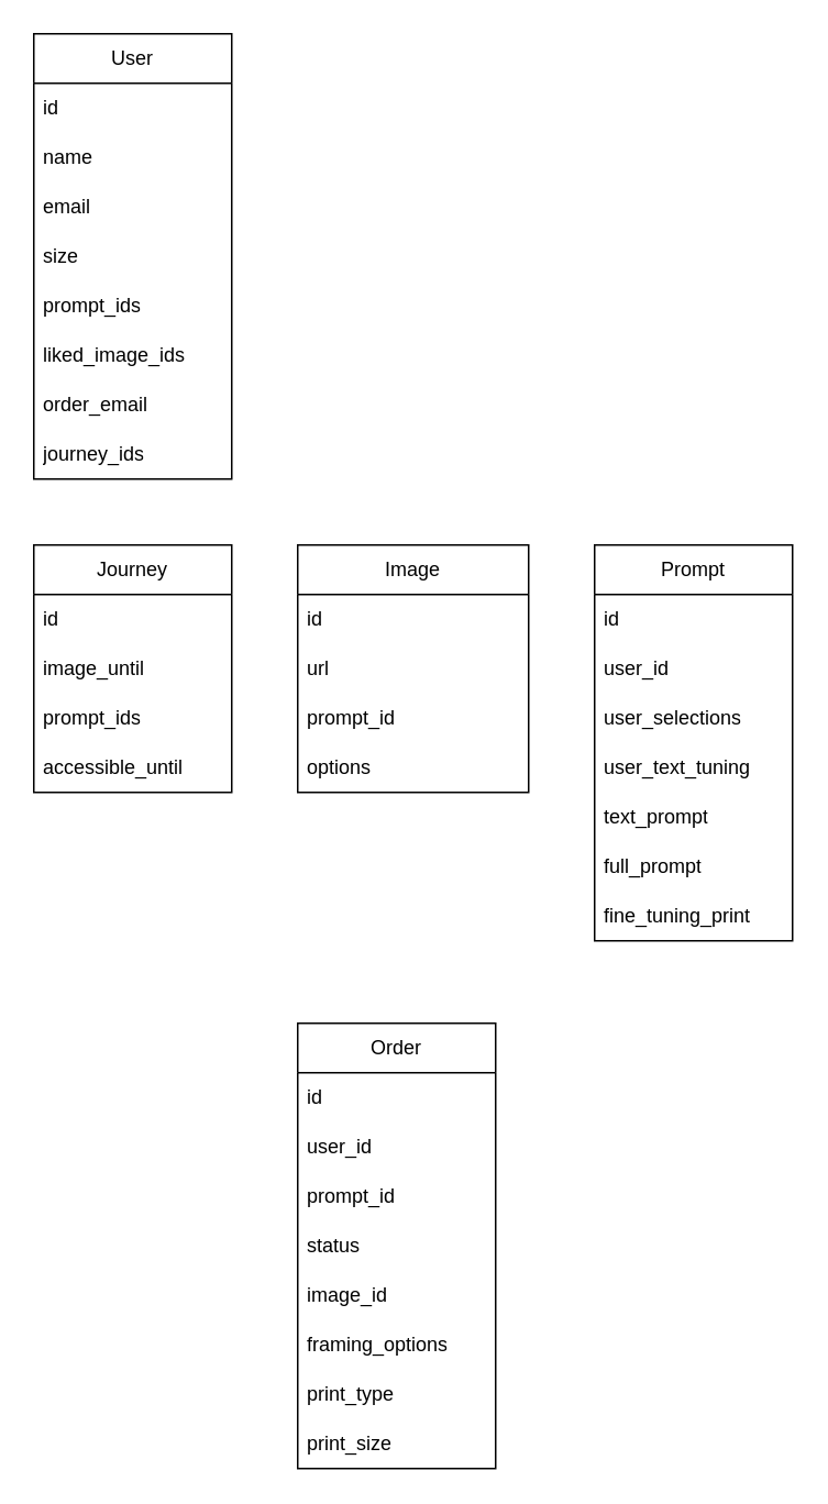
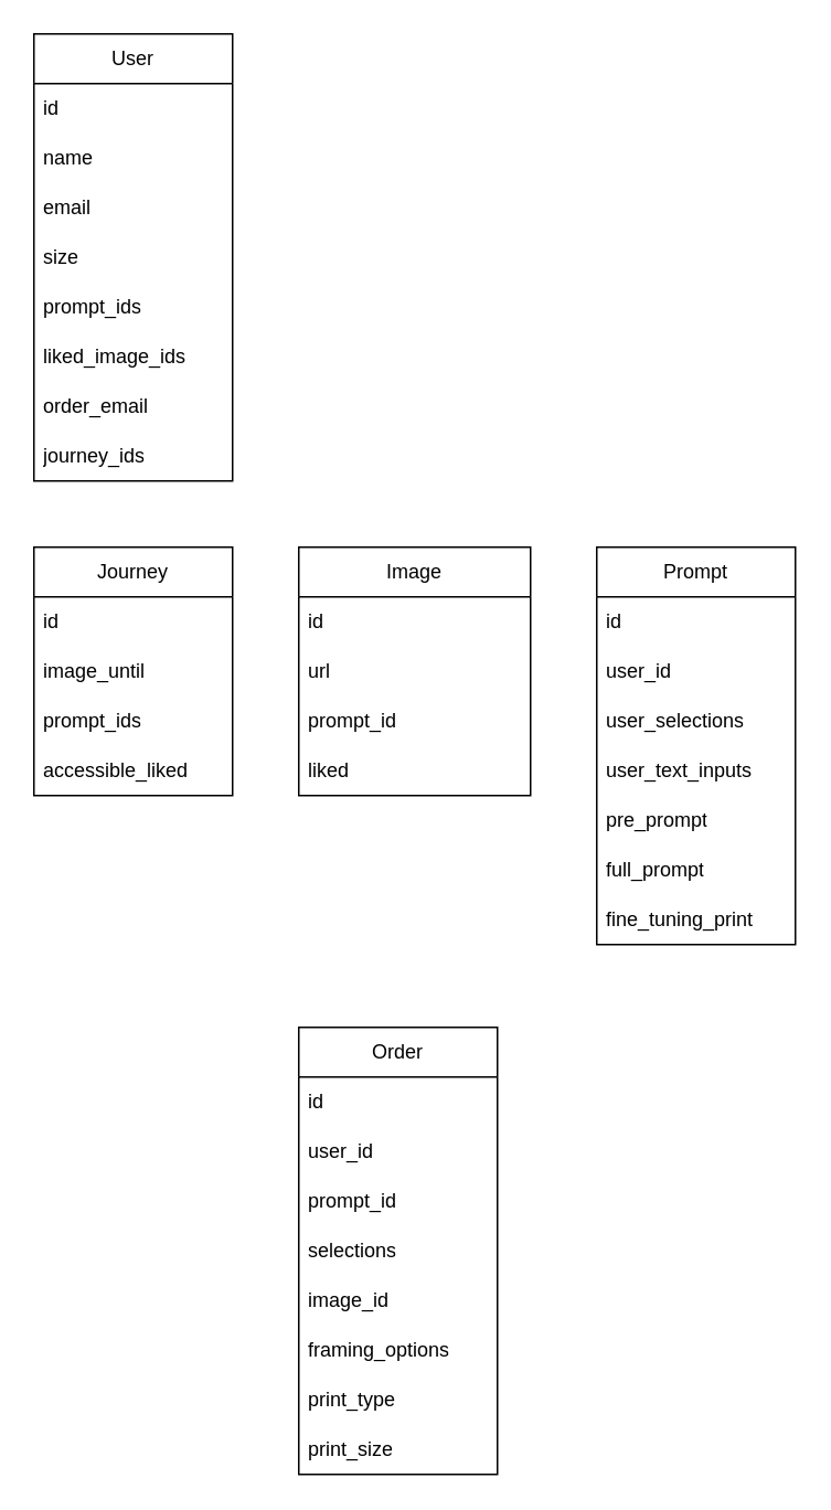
- <mxCell id="37" value="accessible_until" style="text;strokeColor=none;fillColor=none;align=left;verticalAlign=middle;spacingLeft=4;spacingRight=4;overflow=hidden;points=[[0,0.5],[1,0.5]];portConstraint=eastwest;rotatable=0;whiteSpace=wrap;html=1;" parent="33" vertex="1"><mxGeometry y="120" width="120" height="30" as="geometry" /></mxCell>
+ <mxCell id="37" value="accessible_liked" style="text;strokeColor=none;fillColor=none;align=left;verticalAlign=middle;spacingLeft=4;spacingRight=4;overflow=hidden;points=[[0,0.5],[1,0.5]];portConstraint=eastwest;rotatable=0;whiteSpace=wrap;html=1;" parent="33" vertex="1"><mxGeometry y="120" width="120" height="30" as="geometry" /></mxCell>
- <mxCell id="32" value="options" style="text;strokeColor=none;fillColor=none;align=left;verticalAlign=middle;spacingLeft=4;spacingRight=4;overflow=hidden;points=[[0,0.5],[1,0.5]];portConstraint=eastwest;rotatable=0;whiteSpace=wrap;html=1;" parent="28" vertex="1"><mxGeometry y="120" width="140" height="30" as="geometry" /></mxCell>
+ <mxCell id="32" value="liked" style="text;strokeColor=none;fillColor=none;align=left;verticalAlign=middle;spacingLeft=4;spacingRight=4;overflow=hidden;points=[[0,0.5],[1,0.5]];portConstraint=eastwest;rotatable=0;whiteSpace=wrap;html=1;" parent="28" vertex="1"><mxGeometry y="120" width="140" height="30" as="geometry" /></mxCell>
- <mxCell id="15" value="user_text_tuning" style="text;strokeColor=none;fillColor=none;align=left;verticalAlign=middle;spacingLeft=4;spacingRight=4;overflow=hidden;points=[[0,0.5],[1,0.5]];portConstraint=eastwest;rotatable=0;whiteSpace=wrap;html=1;" parent="11" vertex="1"><mxGeometry y="120" width="120" height="30" as="geometry" /></mxCell>
+ <mxCell id="15" value="user_text_inputs" style="text;strokeColor=none;fillColor=none;align=left;verticalAlign=middle;spacingLeft=4;spacingRight=4;overflow=hidden;points=[[0,0.5],[1,0.5]];portConstraint=eastwest;rotatable=0;whiteSpace=wrap;html=1;" parent="11" vertex="1"><mxGeometry y="120" width="120" height="30" as="geometry" /></mxCell>
- <mxCell id="16" value="text_prompt" style="text;strokeColor=none;fillColor=none;align=left;verticalAlign=middle;spacingLeft=4;spacingRight=4;overflow=hidden;points=[[0,0.5],[1,0.5]];portConstraint=eastwest;rotatable=0;whiteSpace=wrap;html=1;" parent="11" vertex="1"><mxGeometry y="150" width="120" height="30" as="geometry" /></mxCell>
+ <mxCell id="16" value="pre_prompt" style="text;strokeColor=none;fillColor=none;align=left;verticalAlign=middle;spacingLeft=4;spacingRight=4;overflow=hidden;points=[[0,0.5],[1,0.5]];portConstraint=eastwest;rotatable=0;whiteSpace=wrap;html=1;" parent="11" vertex="1"><mxGeometry y="150" width="120" height="30" as="geometry" /></mxCell>
- <mxCell id="23" value="status" style="text;strokeColor=none;fillColor=none;align=left;verticalAlign=middle;spacingLeft=4;spacingRight=4;overflow=hidden;points=[[0,0.5],[1,0.5]];portConstraint=eastwest;rotatable=0;whiteSpace=wrap;html=1;" parent="19" vertex="1"><mxGeometry y="120" width="120" height="30" as="geometry" /></mxCell>
+ <mxCell id="23" value="selections" style="text;strokeColor=none;fillColor=none;align=left;verticalAlign=middle;spacingLeft=4;spacingRight=4;overflow=hidden;points=[[0,0.5],[1,0.5]];portConstraint=eastwest;rotatable=0;whiteSpace=wrap;html=1;" parent="19" vertex="1"><mxGeometry y="120" width="120" height="30" as="geometry" /></mxCell>
